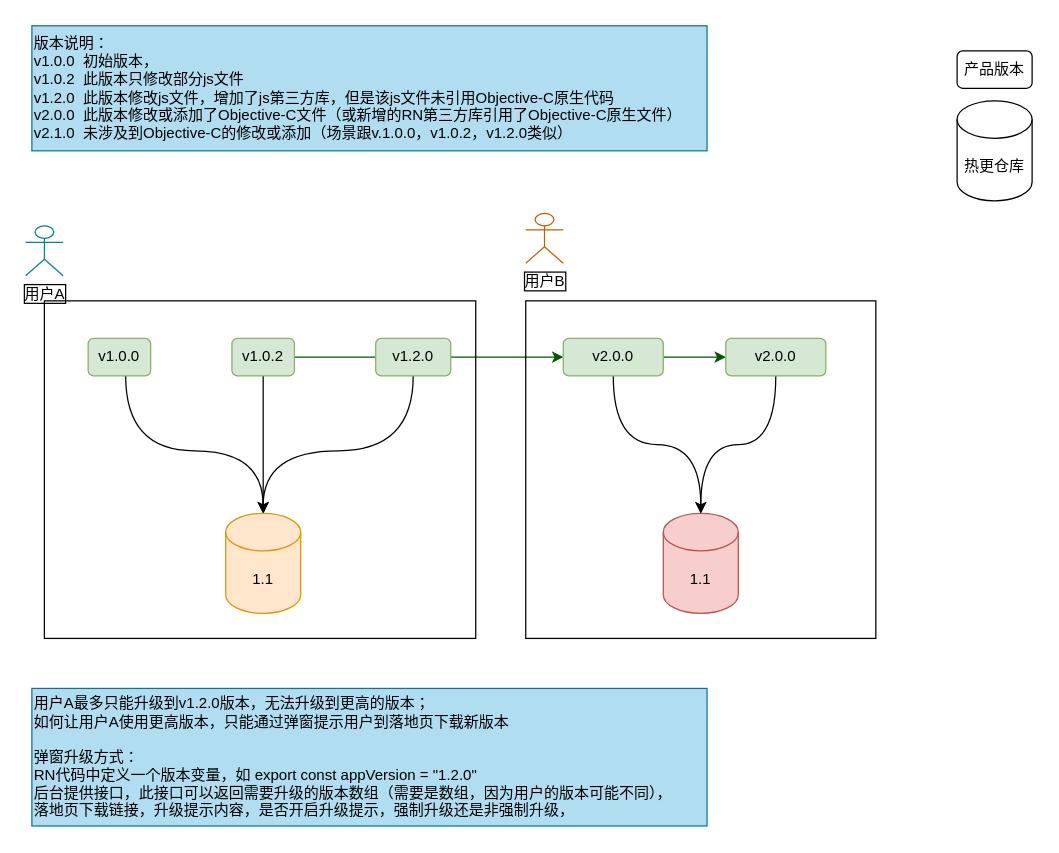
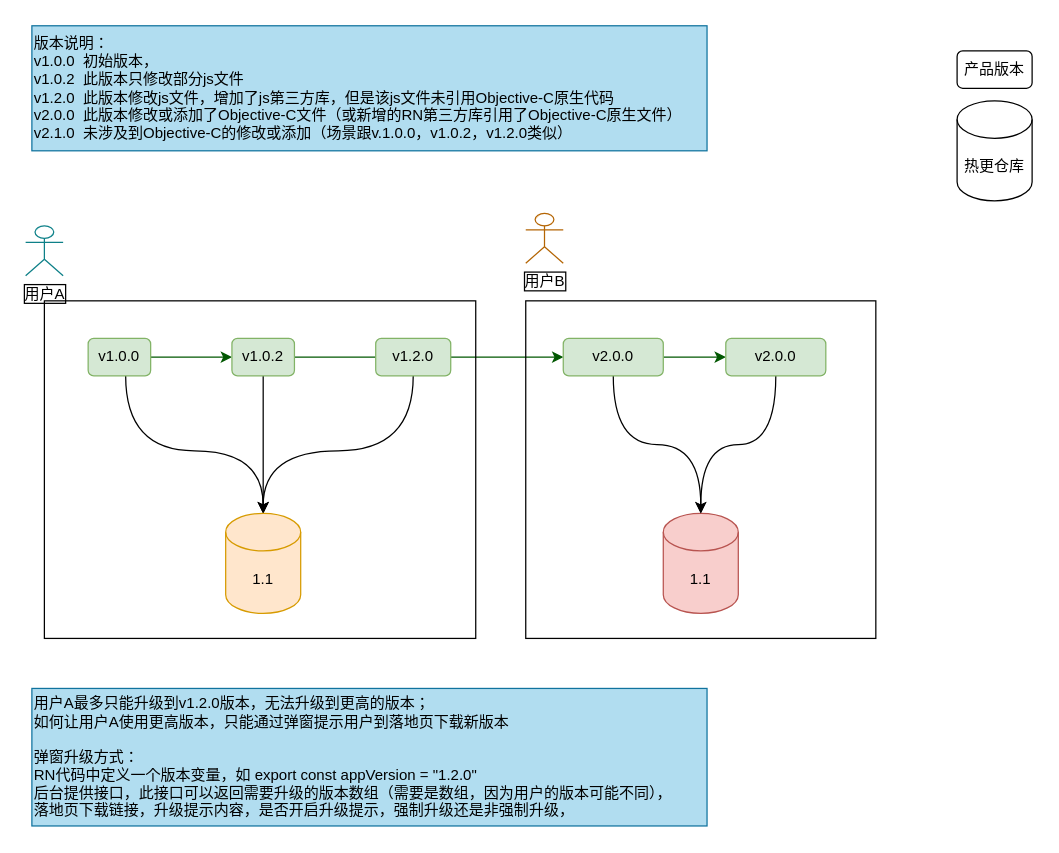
+ <mxCell id="3" style="edgeStyle=orthogonalEdgeStyle;rounded=0;orthogonalLoop=1;jettySize=auto;html=1;entryX=0;entryY=0.5;entryDx=0;entryDy=0;fillColor=#008a00;strokeColor=#005700;" edge="1" parent="1" source="4" target="7"><mxGeometry relative="1" as="geometry" /></mxCell>
